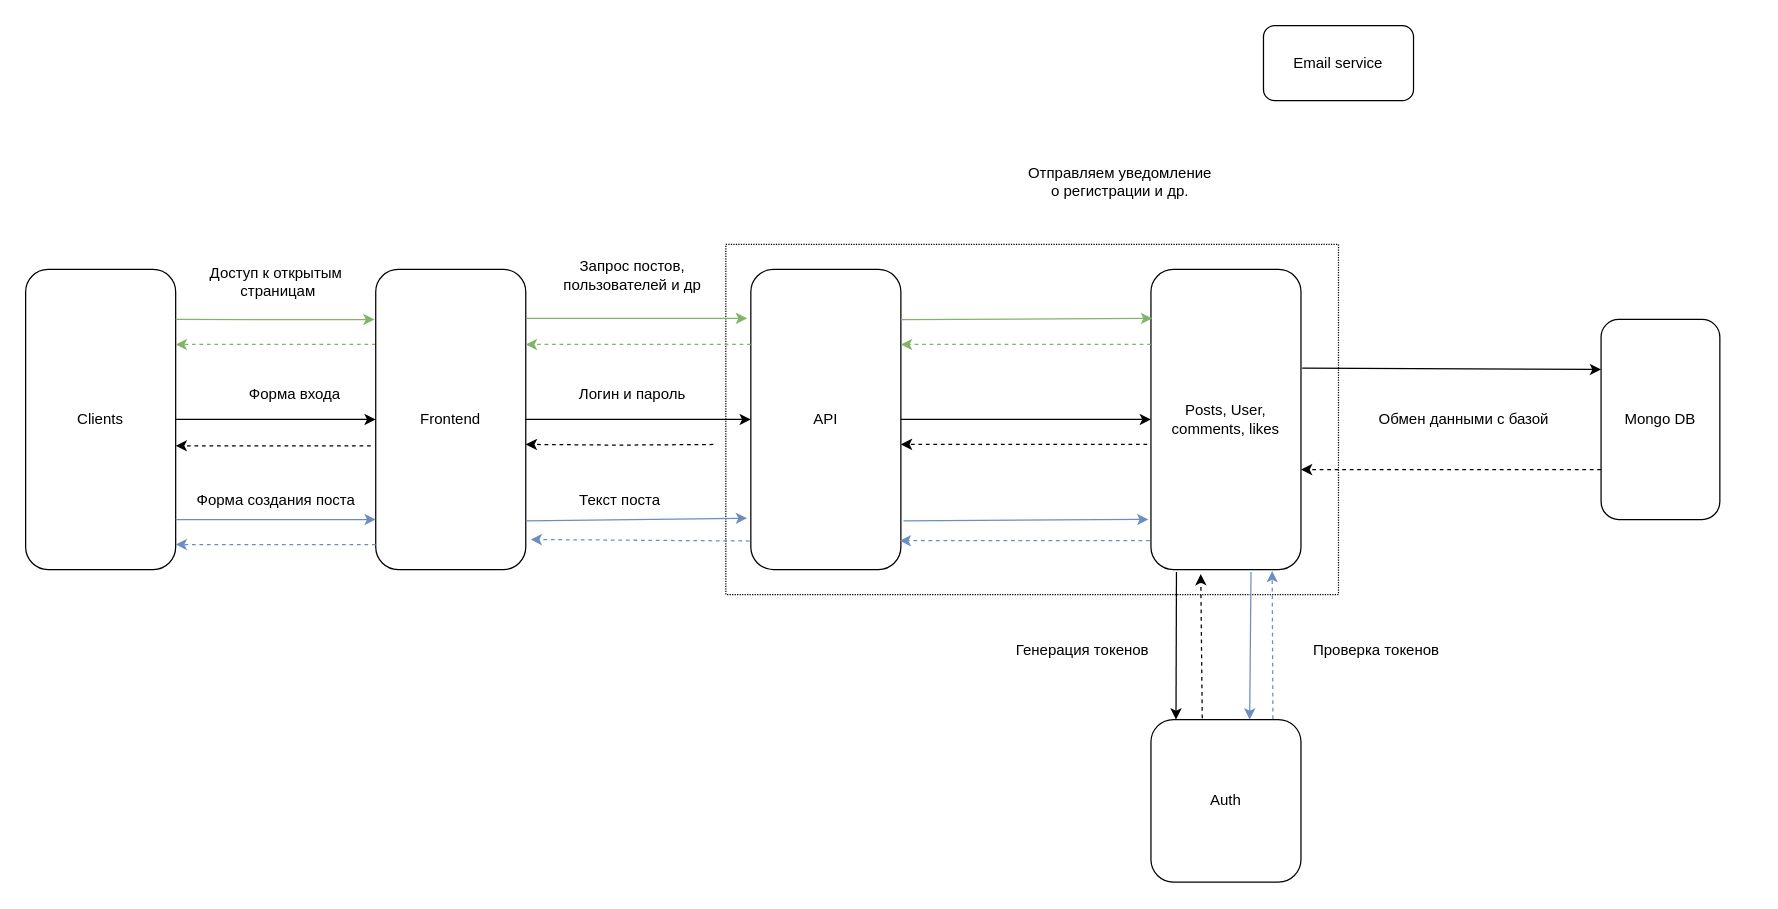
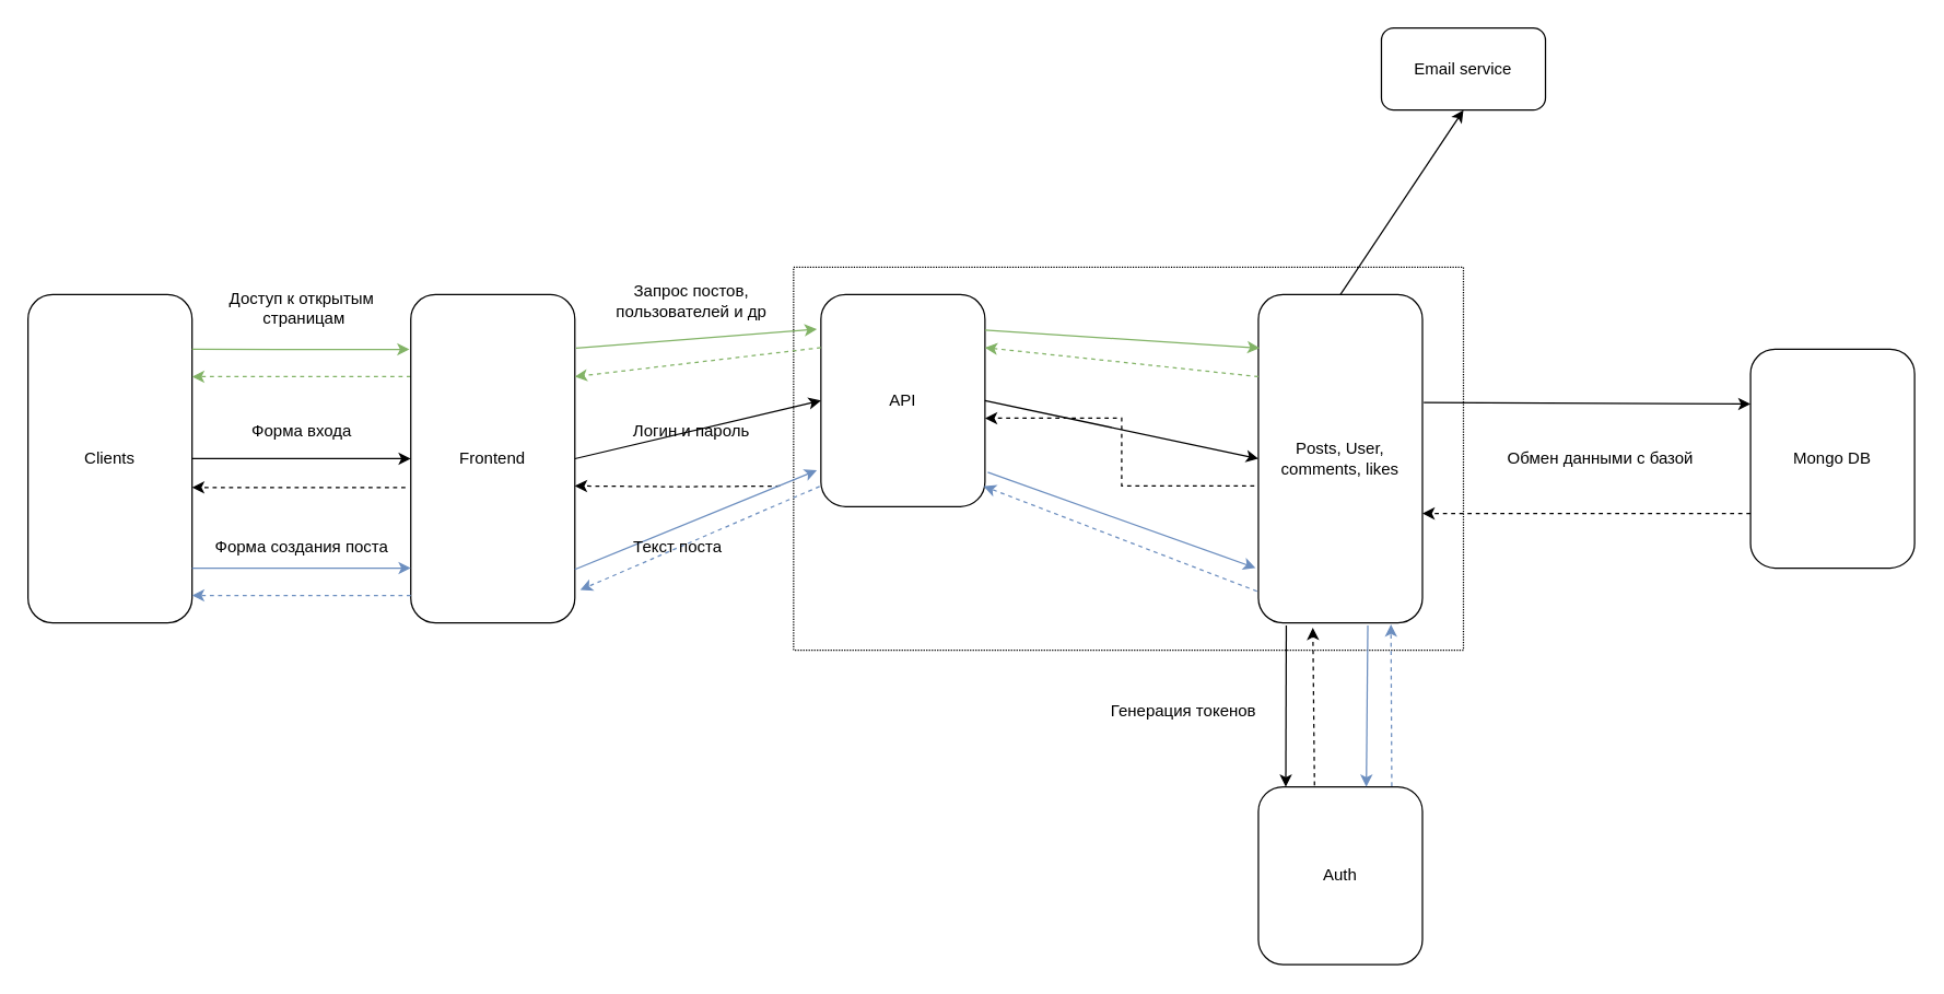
- <mxCell id="22" value="Отправляем уведомление &lt;br&gt;о регистрации и др." style="text;html=1;align=center;verticalAlign=middle;resizable=0;points=[];autosize=1;strokeColor=none;fillColor=none;" vertex="1" parent="1"><mxGeometry x="810" y="125" width="170" height="40" as="geometry" /></mxCell>
+ <mxCell id="21" value="" style="endArrow=classic;html=1;rounded=0;entryX=0.5;entryY=1;entryDx=0;entryDy=0;exitX=0.5;exitY=0;exitDx=0;exitDy=0;" edge="1" parent="1" source="7" target="8"><mxGeometry width="50" height="50" relative="1" as="geometry"><mxPoint x="660" y="305" as="sourcePoint" /><mxPoint x="710" y="255" as="targetPoint" /></mxGeometry></mxCell>
- <mxCell id="28" value="Форма входа" style="text;html=1;align=center;verticalAlign=middle;resizable=0;points=[];autosize=1;strokeColor=none;fillColor=none;" vertex="1" parent="1"><mxGeometry x="185" y="300" width="100" height="30" as="geometry" /></mxCell>
+ <mxCell id="28" value="Форма входа" style="text;html=1;align=center;verticalAlign=middle;resizable=0;points=[];autosize=1;strokeColor=none;fillColor=none;" vertex="1" parent="1"><mxGeometry x="170" y="300" width="100" height="30" as="geometry" /></mxCell>
- <mxCell id="4" value="API" style="rounded=1;whiteSpace=wrap;html=1;" vertex="1" parent="1"><mxGeometry x="600" y="215" width="120" height="240" as="geometry" /></mxCell>
+ <mxCell id="4" value="API" style="rounded=1;whiteSpace=wrap;html=1;" vertex="1" parent="1"><mxGeometry x="600" y="215" width="120" height="155" as="geometry" /></mxCell>
- <mxCell id="10" value="Mongo DB" style="rounded=1;whiteSpace=wrap;html=1;" vertex="1" parent="1"><mxGeometry x="1280" y="255" width="95" height="160" as="geometry" /></mxCell>
+ <mxCell id="10" value="Mongo DB" style="rounded=1;whiteSpace=wrap;html=1;" vertex="1" parent="1"><mxGeometry x="1280" y="255" width="120" height="160" as="geometry" /></mxCell>
- <mxCell id="44" value="Проверка токенов" style="text;html=1;align=center;verticalAlign=middle;resizable=0;points=[];autosize=1;strokeColor=none;fillColor=none;" vertex="1" parent="1"><mxGeometry x="1040" y="505" width="120" height="30" as="geometry" /></mxCell>
